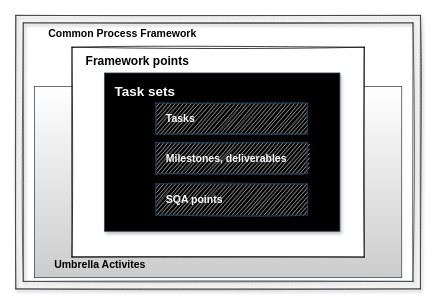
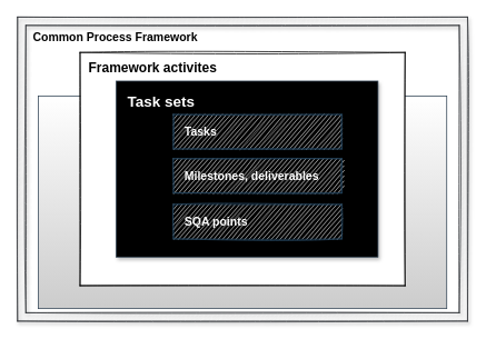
- <mxCell id="13" value="&lt;font style=&quot;font-size: 14px&quot;&gt;Common Process Framework&lt;/font&gt;" style="text;html=1;align=center;verticalAlign=middle;resizable=0;points=[];autosize=1;strokeColor=none;fillColor=none;fontStyle=1" vertex="1" parent="1"><mxGeometry x="57" y="35" width="210" height="20" as="geometry" /></mxCell>
+ <mxCell id="13" value="&lt;font style=&quot;font-size: 14px&quot;&gt;Common Process Framework&lt;/font&gt;" style="text;html=1;align=center;verticalAlign=middle;resizable=0;points=[];autosize=1;strokeColor=none;fillColor=none;fontStyle=1" vertex="1" parent="1"><mxGeometry x="32" y="35" width="210" height="20" as="geometry" /></mxCell>
- <mxCell id="6" value="Framework points" style="text;html=1;align=center;verticalAlign=middle;resizable=0;points=[];autosize=1;strokeColor=none;fillColor=none;fontSize=16;fontStyle=1" vertex="1" parent="4"><mxGeometry x="2" y="8.75" width="170" height="20" as="geometry" /></mxCell>
+ <mxCell id="6" value="Framework activites" style="text;html=1;align=center;verticalAlign=middle;resizable=0;points=[];autosize=1;strokeColor=none;fillColor=none;fontSize=16;fontStyle=1" vertex="1" parent="4"><mxGeometry x="2" y="8.75" width="170" height="20" as="geometry" /></mxCell>
- <mxCell id="14" value="&lt;font&gt;Umbrella Activites&lt;/font&gt;" style="text;html=1;align=center;verticalAlign=middle;resizable=0;points=[];autosize=1;strokeColor=none;fillColor=none;fontSize=14;fontColor=#000000;fontStyle=1" vertex="1" parent="1"><mxGeometry x="62" y="342.5" width="140" height="20" as="geometry" /></mxCell>
